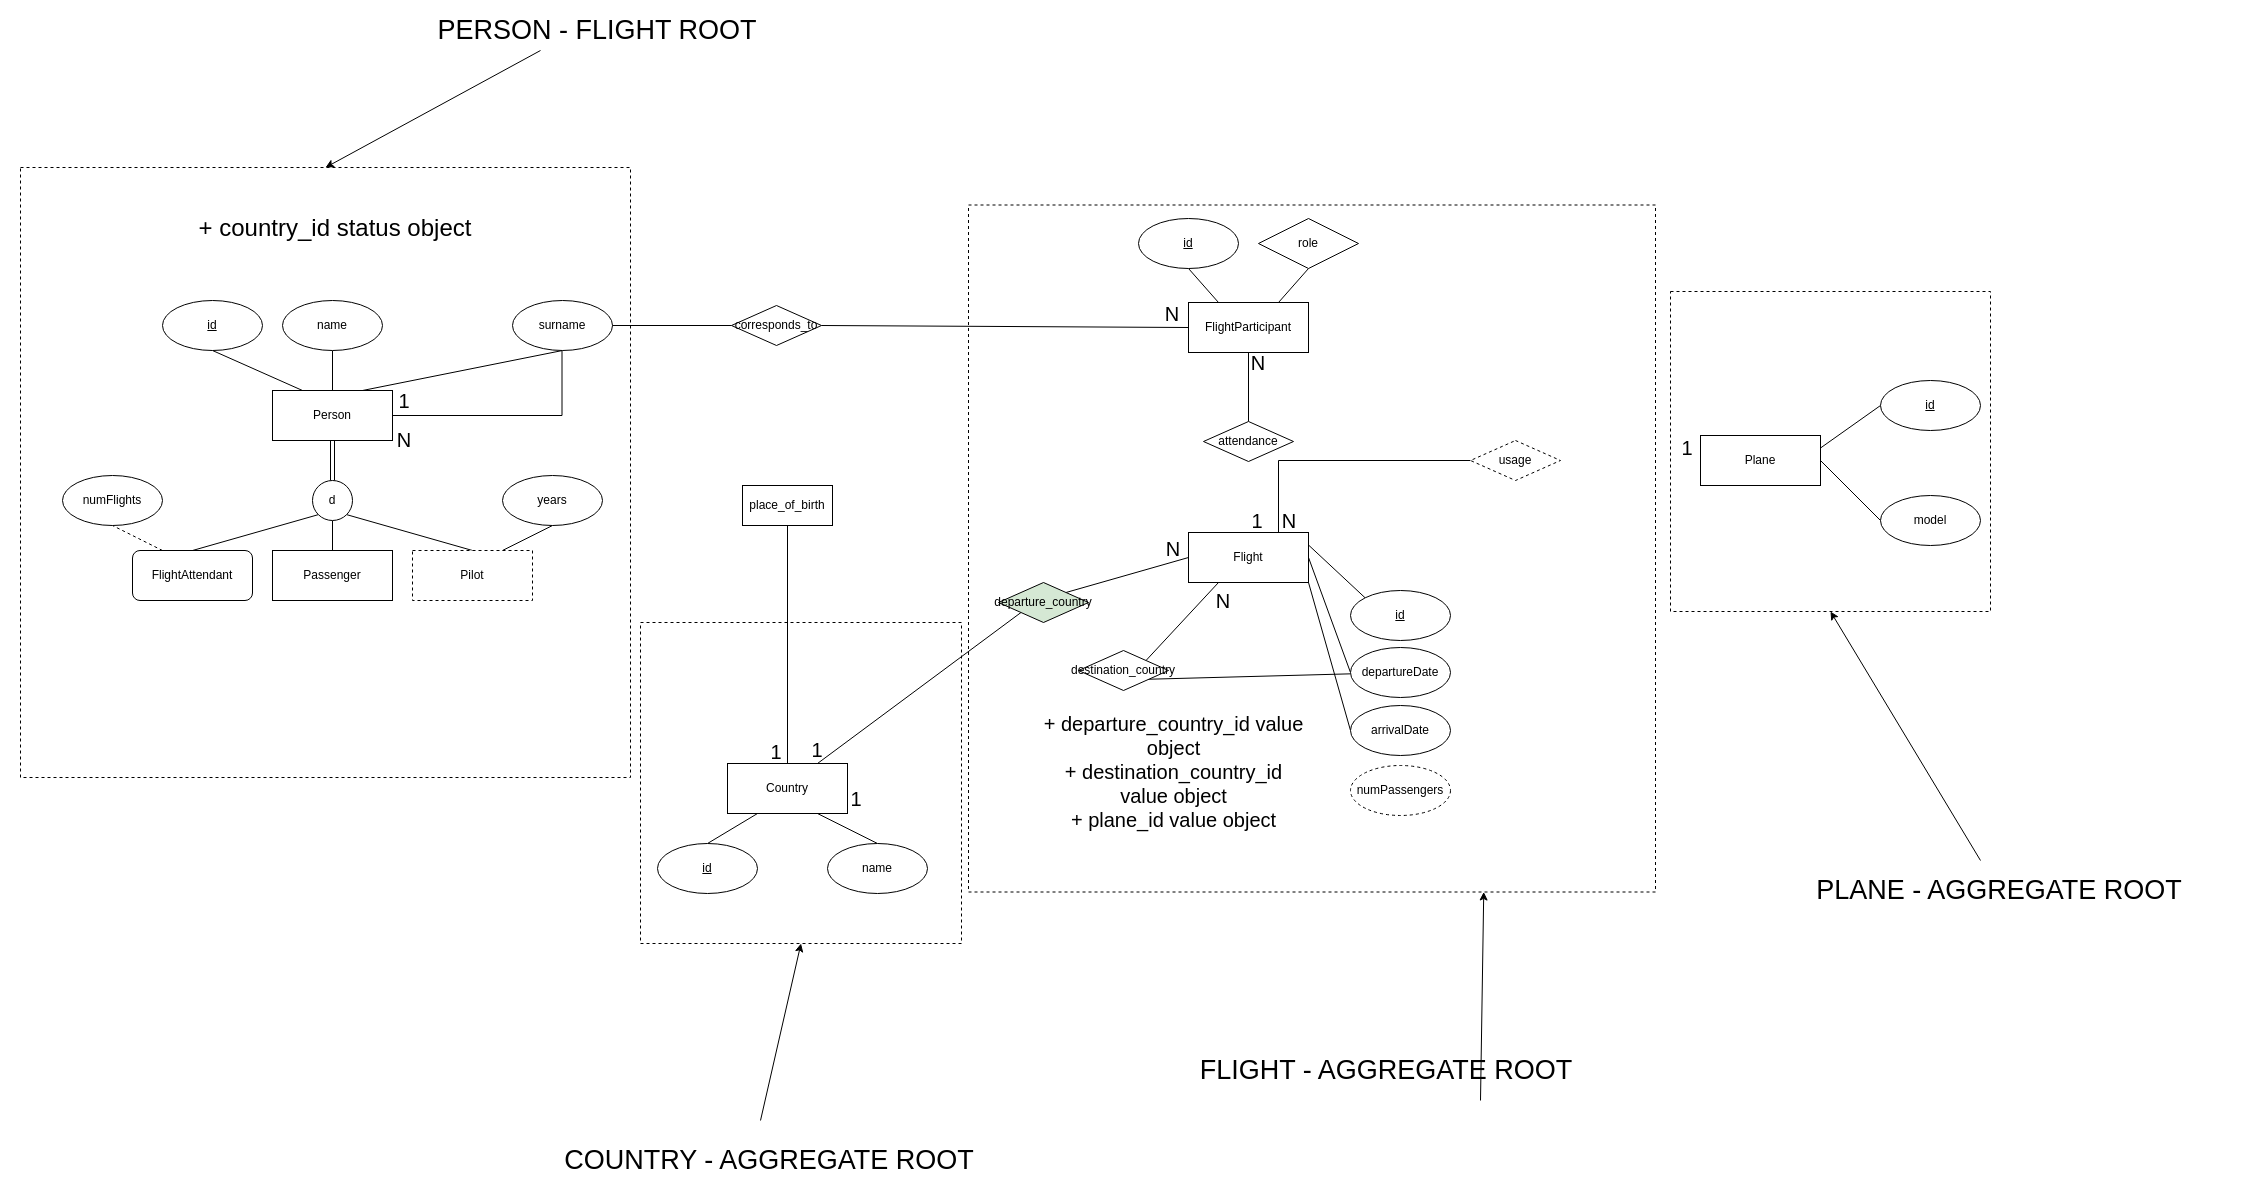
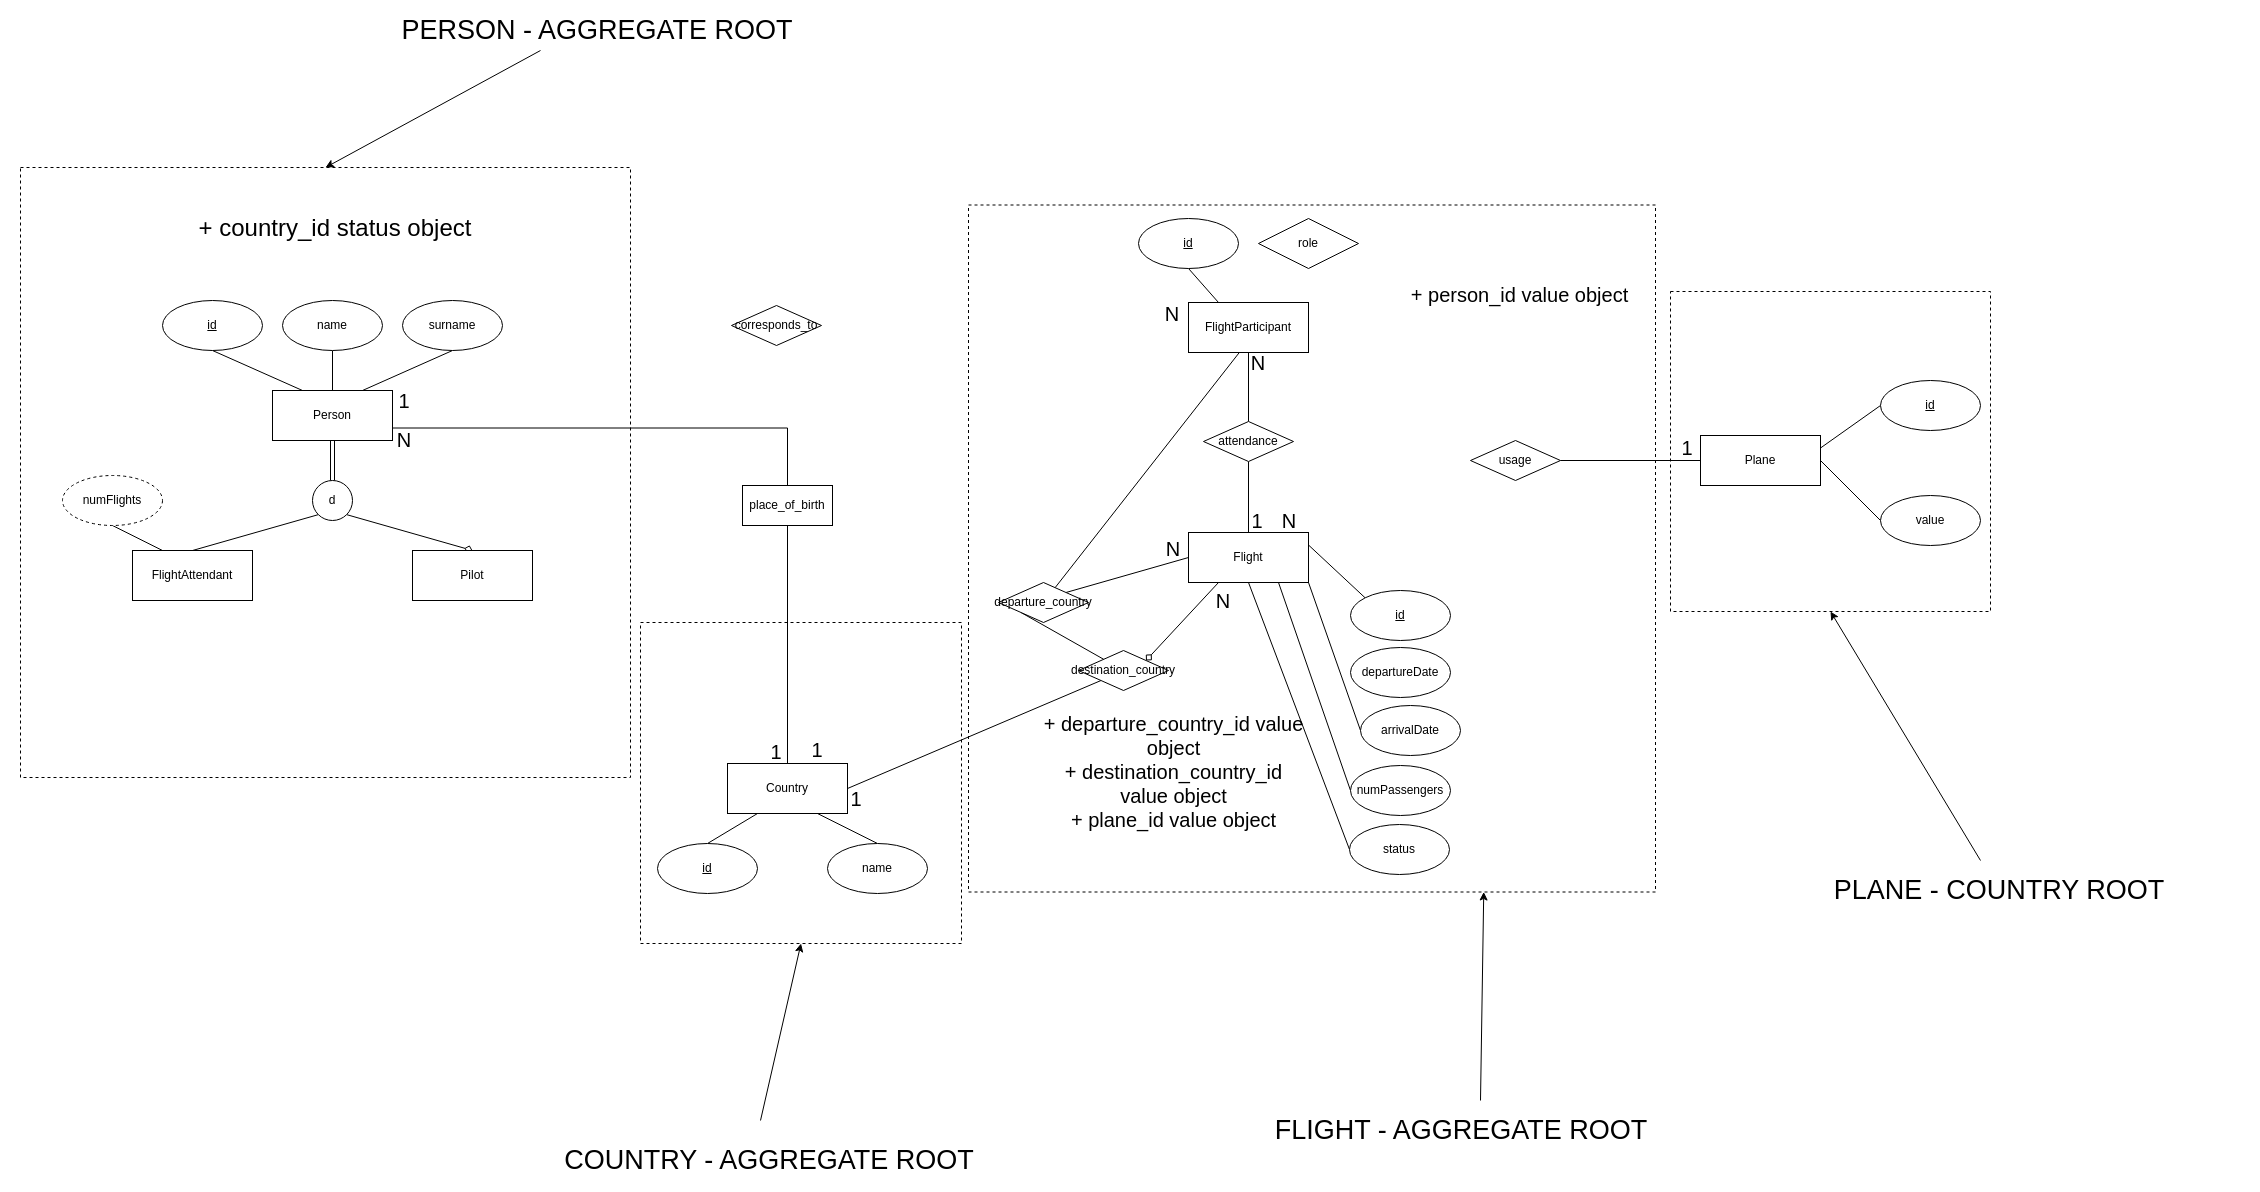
- <mxCell id="82" value="PERSON - FLIGHT ROOT" style="text;html=1;strokeColor=none;fillColor=none;align=center;verticalAlign=middle;whiteSpace=wrap;rounded=0;dashed=1;strokeWidth=1;fontSize=27;" parent="1" vertex="1"><mxGeometry x="358" y="20" width="478" height="20" as="geometry" /></mxCell>
+ <mxCell id="82" value="PERSON - AGGREGATE ROOT" style="text;html=1;strokeColor=none;fillColor=none;align=center;verticalAlign=middle;whiteSpace=wrap;rounded=0;dashed=1;strokeWidth=1;fontSize=27;" parent="1" vertex="1"><mxGeometry x="358" y="20" width="478" height="20" as="geometry" /></mxCell>
- <mxCell id="33" style="edgeStyle=none;rounded=0;orthogonalLoop=1;jettySize=auto;html=1;exitX=0.75;exitY=0;exitDx=0;exitDy=0;entryX=0.5;entryY=1;entryDx=0;entryDy=0;endArrow=none;endFill=0;fontSize=20;" parent="1" source="35" target="49" edge="1"><mxGeometry relative="1" as="geometry" /></mxCell>
+ <mxCell id="33" style="edgeStyle=none;rounded=0;orthogonalLoop=1;jettySize=auto;html=1;exitX=0.75;exitY=0;exitDx=0;exitDy=0;endArrow=none;endFill=0;fontSize=20;" parent="1" source="35" target="59" edge="1"><mxGeometry relative="1" as="geometry" /></mxCell>
+ <mxCell id="91" value="+ person_id value object" style="text;html=1;strokeColor=none;fillColor=none;align=center;verticalAlign=middle;whiteSpace=wrap;rounded=0;fontSize=20;" parent="1" vertex="1"><mxGeometry x="1384" y="243" width="271" height="102" as="geometry" /></mxCell>
- <mxCell id="11" value="surname" style="ellipse;whiteSpace=wrap;html=1;fontStyle=0" parent="1" vertex="1"><mxGeometry x="512" y="300" width="100" height="50" as="geometry" /></mxCell>
+ <mxCell id="11" value="surname" style="ellipse;whiteSpace=wrap;html=1;fontStyle=0" parent="1" vertex="1"><mxGeometry x="402" y="300" width="100" height="50" as="geometry" /></mxCell>
- <mxCell id="50" style="edgeStyle=none;rounded=0;orthogonalLoop=1;jettySize=auto;html=1;exitX=1;exitY=0.5;exitDx=0;exitDy=0;entryX=0;entryY=0.5;entryDx=0;entryDy=0;endArrow=none;endFill=0;fontSize=20;" parent="1" source="51" target="35" edge="1"><mxGeometry relative="1" as="geometry" /></mxCell>
- <mxCell id="7" style="edgeStyle=orthogonalEdgeStyle;rounded=0;orthogonalLoop=1;jettySize=auto;html=1;exitX=1;exitY=0.5;exitDx=0;exitDy=0;entryX=0;entryY=0.5;entryDx=0;entryDy=0;endArrow=none;endFill=0;fontSize=20;" parent="1" source="8" target="51" edge="1"><mxGeometry relative="1" as="geometry" /></mxCell>
+ <mxCell id="6" style="edgeStyle=orthogonalEdgeStyle;rounded=0;orthogonalLoop=1;jettySize=auto;html=1;exitX=1;exitY=0.75;exitDx=0;exitDy=0;entryX=0.5;entryY=0;entryDx=0;entryDy=0;endArrow=none;endFill=0;fontSize=20;" parent="1" source="8" target="29" edge="1"><mxGeometry relative="1" as="geometry" /></mxCell>
- <mxCell id="43" style="edgeStyle=orthogonalEdgeStyle;rounded=0;orthogonalLoop=1;jettySize=auto;html=1;exitX=0.75;exitY=0;exitDx=0;exitDy=0;entryX=0;entryY=0.5;entryDx=0;entryDy=0;endArrow=none;endFill=0;fontSize=20;" parent="1" source="44" target="72" edge="1"><mxGeometry relative="1" as="geometry" /></mxCell>
- <mxCell id="72" value="usage" style="rhombus;whiteSpace=wrap;html=1;dashed=1;" parent="1" vertex="1"><mxGeometry x="1470" y="440" width="90" height="40" as="geometry" /></mxCell>
+ <mxCell id="72" value="usage" style="rhombus;whiteSpace=wrap;html=1;" parent="1" vertex="1"><mxGeometry x="1470" y="440" width="90" height="40" as="geometry" /></mxCell>
+ <mxCell id="71" style="edgeStyle=orthogonalEdgeStyle;rounded=0;orthogonalLoop=1;jettySize=auto;html=1;exitX=1;exitY=0.5;exitDx=0;exitDy=0;entryX=0;entryY=0.5;entryDx=0;entryDy=0;endArrow=none;endFill=0;fontSize=20;" parent="1" source="72" target="47" edge="1"><mxGeometry relative="1" as="geometry" /></mxCell>
+ <mxCell id="54" style="edgeStyle=orthogonalEdgeStyle;rounded=0;orthogonalLoop=1;jettySize=auto;html=1;exitX=0.5;exitY=1;exitDx=0;exitDy=0;entryX=0.5;entryY=0;entryDx=0;entryDy=0;endArrow=none;endFill=0;fontSize=20;" parent="1" source="55" target="44" edge="1"><mxGeometry relative="1" as="geometry" /></mxCell>
- <mxCell id="28" value="numFlights" style="ellipse;whiteSpace=wrap;html=1;fontStyle=0" parent="1" vertex="1"><mxGeometry x="62" y="475" width="100" height="50" as="geometry" /></mxCell>
+ <mxCell id="28" value="numFlights" style="ellipse;whiteSpace=wrap;html=1;fontStyle=0;dashed=1;" parent="1" vertex="1"><mxGeometry x="62" y="475" width="100" height="50" as="geometry" /></mxCell>
- <mxCell id="27" value="years" style="ellipse;whiteSpace=wrap;html=1;fontStyle=0" parent="1" vertex="1"><mxGeometry x="502" y="475" width="100" height="50" as="geometry" /></mxCell>
- <mxCell id="74" value="model" style="ellipse;whiteSpace=wrap;html=1;fontStyle=0" parent="1" vertex="1"><mxGeometry x="1880" y="495" width="100" height="50" as="geometry" /></mxCell>
+ <mxCell id="74" value="value" style="ellipse;whiteSpace=wrap;html=1;fontStyle=0" parent="1" vertex="1"><mxGeometry x="1880" y="495" width="100" height="50" as="geometry" /></mxCell>
- <mxCell id="19" style="edgeStyle=none;rounded=0;orthogonalLoop=1;jettySize=auto;html=1;exitX=0.5;exitY=1;exitDx=0;exitDy=0;entryX=0.5;entryY=0;entryDx=0;entryDy=0;endArrow=none;endFill=0;" parent="1" source="21" target="24" edge="1"><mxGeometry relative="1" as="geometry" /></mxCell>
- <mxCell id="22" style="edgeStyle=none;rounded=0;orthogonalLoop=1;jettySize=auto;html=1;exitX=0.25;exitY=0;exitDx=0;exitDy=0;entryX=0.5;entryY=1;entryDx=0;entryDy=0;endArrow=none;endFill=0;dashed=1;" parent="1" source="23" target="28" edge="1"><mxGeometry relative="1" as="geometry" /></mxCell>
+ <mxCell id="22" style="edgeStyle=none;rounded=0;orthogonalLoop=1;jettySize=auto;html=1;exitX=0.25;exitY=0;exitDx=0;exitDy=0;entryX=0.5;entryY=1;entryDx=0;entryDy=0;endArrow=none;endFill=0;" parent="1" source="23" target="28" edge="1"><mxGeometry relative="1" as="geometry" /></mxCell>
- <mxCell id="25" style="edgeStyle=none;rounded=0;orthogonalLoop=1;jettySize=auto;html=1;exitX=0.75;exitY=0;exitDx=0;exitDy=0;entryX=0.5;entryY=1;entryDx=0;entryDy=0;endArrow=none;endFill=0;" parent="1" source="26" target="27" edge="1"><mxGeometry relative="1" as="geometry" /></mxCell>
- <mxCell id="20" style="edgeStyle=none;rounded=0;orthogonalLoop=1;jettySize=auto;html=1;exitX=1;exitY=1;exitDx=0;exitDy=0;entryX=0.5;entryY=0;entryDx=0;entryDy=0;endArrow=none;endFill=0;" parent="1" source="21" target="26" edge="1"><mxGeometry relative="1" as="geometry" /></mxCell>
+ <mxCell id="20" style="edgeStyle=none;rounded=0;orthogonalLoop=1;jettySize=auto;html=1;exitX=1;exitY=1;exitDx=0;exitDy=0;entryX=0.5;entryY=0;entryDx=0;entryDy=0;endArrow=diamond;endFill=0;" parent="1" source="21" target="26" edge="1"><mxGeometry relative="1" as="geometry" /></mxCell>
- <mxCell id="23" value="FlightAttendant" style="whiteSpace=wrap;html=1;rounded=1;" parent="1" vertex="1"><mxGeometry x="132" y="550" width="120" height="50" as="geometry" /></mxCell>
+ <mxCell id="23" value="FlightAttendant" style="rounded=0;whiteSpace=wrap;html=1;" parent="1" vertex="1"><mxGeometry x="132" y="550" width="120" height="50" as="geometry" /></mxCell>
- <mxCell id="24" value="Passenger" style="rounded=0;whiteSpace=wrap;html=1;" parent="1" vertex="1"><mxGeometry x="272" y="550" width="120" height="50" as="geometry" /></mxCell>
- <mxCell id="26" value="Pilot" style="rounded=0;whiteSpace=wrap;html=1;dashed=1;" parent="1" vertex="1"><mxGeometry x="412" y="550" width="120" height="50" as="geometry" /></mxCell>
+ <mxCell id="26" value="Pilot" style="rounded=0;whiteSpace=wrap;html=1;" parent="1" vertex="1"><mxGeometry x="412" y="550" width="120" height="50" as="geometry" /></mxCell>
- <mxCell id="59" value="departure_country" style="rhombus;whiteSpace=wrap;html=1;fillColor=#d5e8d4;" parent="1" vertex="1"><mxGeometry x="998" y="582" width="90" height="40" as="geometry" /></mxCell>
+ <mxCell id="59" value="departure_country" style="rhombus;whiteSpace=wrap;html=1;" parent="1" vertex="1"><mxGeometry x="998" y="582" width="90" height="40" as="geometry" /></mxCell>
- <mxCell id="39" style="edgeStyle=none;rounded=0;orthogonalLoop=1;jettySize=auto;html=1;exitX=1;exitY=0.5;exitDx=0;exitDy=0;entryX=0;entryY=0.5;entryDx=0;entryDy=0;endArrow=none;endFill=0;fontSize=20;" parent="1" source="44" target="67" edge="1"><mxGeometry relative="1" as="geometry" /></mxCell>
- <mxCell id="37" style="edgeStyle=none;rounded=0;orthogonalLoop=1;jettySize=auto;html=1;exitX=0.25;exitY=1;exitDx=0;exitDy=0;entryX=1;entryY=0;entryDx=0;entryDy=0;endArrow=none;endFill=0;fontSize=20;" parent="1" source="44" target="61" edge="1"><mxGeometry relative="1" as="geometry" /></mxCell>
+ <mxCell id="37" style="edgeStyle=none;rounded=0;orthogonalLoop=1;jettySize=auto;html=1;exitX=0.25;exitY=1;exitDx=0;exitDy=0;entryX=1;entryY=0;entryDx=0;entryDy=0;endArrow=diamond;endFill=0;fontSize=20;" parent="1" source="44" target="61" edge="1"><mxGeometry relative="1" as="geometry" /></mxCell>
- <mxCell id="60" style="edgeStyle=none;rounded=0;orthogonalLoop=1;jettySize=auto;html=1;exitX=0;exitY=1;exitDx=0;exitDy=0;endArrow=none;endFill=0;fontSize=20;" parent="1" source="61" target="67" edge="1"><mxGeometry relative="1" as="geometry" /></mxCell>
+ <mxCell id="60" style="edgeStyle=none;rounded=0;orthogonalLoop=1;jettySize=auto;html=1;exitX=0;exitY=1;exitDx=0;exitDy=0;entryX=1;entryY=0.5;entryDx=0;entryDy=0;endArrow=none;endFill=0;fontSize=20;" parent="1" source="61" target="13" edge="1"><mxGeometry relative="1" as="geometry" /></mxCell>
+ <mxCell id="41" style="edgeStyle=none;rounded=0;orthogonalLoop=1;jettySize=auto;html=1;exitX=0.75;exitY=1;exitDx=0;exitDy=0;entryX=0;entryY=0.5;entryDx=0;entryDy=0;endArrow=none;endFill=0;fontSize=20;" parent="1" source="44" target="69" edge="1"><mxGeometry relative="1" as="geometry" /></mxCell>
- <mxCell id="58" style="edgeStyle=none;rounded=0;orthogonalLoop=1;jettySize=auto;html=1;exitX=0;exitY=1;exitDx=0;exitDy=0;entryX=0.75;entryY=0;entryDx=0;entryDy=0;endArrow=none;endFill=0;fontSize=20;" parent="1" source="59" target="13" edge="1"><mxGeometry relative="1" as="geometry" /></mxCell>
+ <mxCell id="58" style="edgeStyle=none;rounded=0;orthogonalLoop=1;jettySize=auto;html=1;exitX=0;exitY=1;exitDx=0;exitDy=0;endArrow=none;endFill=0;fontSize=20;" parent="1" source="59" target="61" edge="1"><mxGeometry relative="1" as="geometry" /></mxCell>
+ <mxCell id="42" style="edgeStyle=none;rounded=0;orthogonalLoop=1;jettySize=auto;html=1;exitX=0.5;exitY=1;exitDx=0;exitDy=0;entryX=0;entryY=0.5;entryDx=0;entryDy=0;endArrow=none;endFill=0;fontSize=20;" parent="1" source="44" target="70" edge="1"><mxGeometry relative="1" as="geometry" /></mxCell>
- <mxCell id="68" value="arrivalDate" style="ellipse;whiteSpace=wrap;html=1;fontStyle=0" parent="1" vertex="1"><mxGeometry x="1350" y="705" width="100" height="50" as="geometry" /></mxCell>
+ <mxCell id="68" value="arrivalDate" style="ellipse;whiteSpace=wrap;html=1;fontStyle=0" parent="1" vertex="1"><mxGeometry x="1360" y="705" width="100" height="50" as="geometry" /></mxCell>
- <mxCell id="69" value="numPassengers" style="ellipse;whiteSpace=wrap;html=1;fontStyle=0;dashed=1;" parent="1" vertex="1"><mxGeometry x="1350" y="765" width="100" height="50" as="geometry" /></mxCell>
+ <mxCell id="69" value="numPassengers" style="ellipse;whiteSpace=wrap;html=1;fontStyle=0" parent="1" vertex="1"><mxGeometry x="1350" y="765" width="100" height="50" as="geometry" /></mxCell>
+ <mxCell id="70" value="status" style="ellipse;whiteSpace=wrap;html=1;fontStyle=0" parent="1" vertex="1"><mxGeometry x="1349" y="824" width="100" height="50" as="geometry" /></mxCell>
- <mxCell id="88" value="PLANE - AGGREGATE ROOT" style="text;html=1;strokeColor=none;fillColor=none;align=center;verticalAlign=middle;whiteSpace=wrap;rounded=0;dashed=1;strokeWidth=1;fontSize=27;" parent="1" vertex="1"><mxGeometry x="1760" y="880" width="478" height="20" as="geometry" /></mxCell>
+ <mxCell id="88" value="PLANE - COUNTRY ROOT" style="text;html=1;strokeColor=none;fillColor=none;align=center;verticalAlign=middle;whiteSpace=wrap;rounded=0;dashed=1;strokeWidth=1;fontSize=27;" parent="1" vertex="1"><mxGeometry x="1760" y="880" width="478" height="20" as="geometry" /></mxCell>
- <mxCell id="86" value="FLIGHT - AGGREGATE ROOT" style="text;html=1;strokeColor=none;fillColor=none;align=center;verticalAlign=middle;whiteSpace=wrap;rounded=0;dashed=1;strokeWidth=1;fontSize=27;" parent="1" vertex="1"><mxGeometry x="1147" y="1060" width="478" height="20" as="geometry" /></mxCell>
+ <mxCell id="86" value="FLIGHT - AGGREGATE ROOT" style="text;html=1;strokeColor=none;fillColor=none;align=center;verticalAlign=middle;whiteSpace=wrap;rounded=0;dashed=1;strokeWidth=1;fontSize=27;" parent="1" vertex="1"><mxGeometry x="1222" y="1120" width="478" height="20" as="geometry" /></mxCell>
